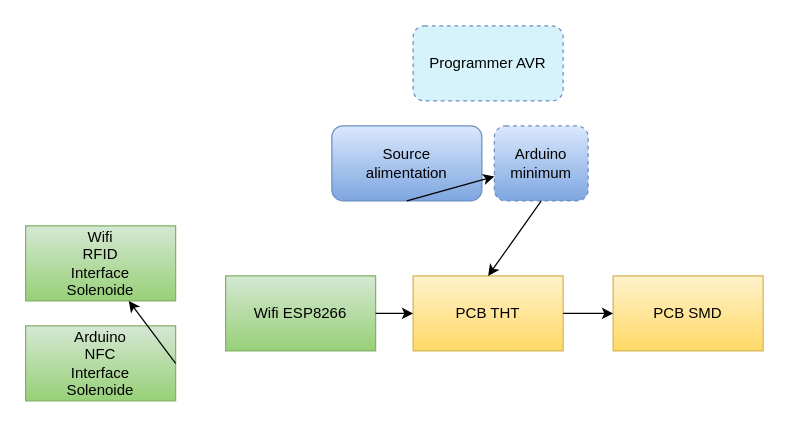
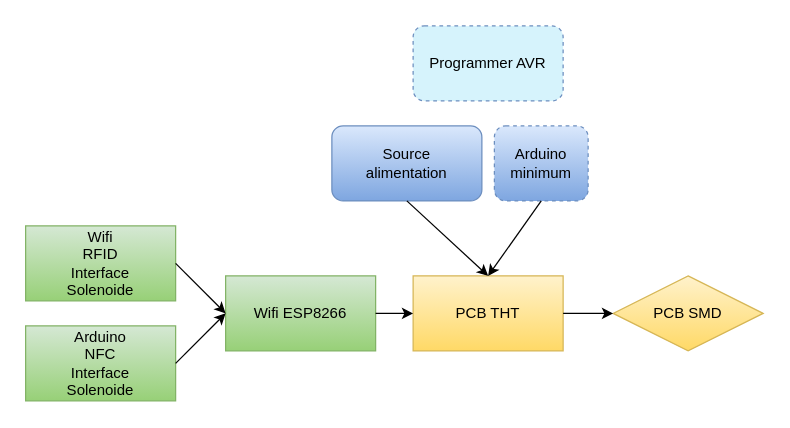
- <mxCell id="14" value="" style="endArrow=classic;html=1;rounded=0;exitX=0.5;exitY=1;exitDx=0;exitDy=0;" parent="2" source="3" target="4" edge="1"><mxGeometry width="50" height="50" relative="1" as="geometry"><mxPoint x="210" y="220" as="sourcePoint" /><mxPoint x="260" y="170" as="targetPoint" /></mxGeometry></mxCell>
+ <mxCell id="14" value="" style="endArrow=classic;html=1;rounded=0;entryX=0.5;entryY=0;entryDx=0;entryDy=0;exitX=0.5;exitY=1;exitDx=0;exitDy=0;" parent="2" source="3" target="7" edge="1"><mxGeometry width="50" height="50" relative="1" as="geometry"><mxPoint x="210" y="220" as="sourcePoint" /><mxPoint x="260" y="170" as="targetPoint" /></mxGeometry></mxCell>
+ <mxCell id="10" value="" style="endArrow=classic;html=1;rounded=0;exitX=1;exitY=0.5;exitDx=0;exitDy=0;entryX=0;entryY=0.5;entryDx=0;entryDy=0;" parent="2" source="5" target="6" edge="1"><mxGeometry width="50" height="50" relative="1" as="geometry"><mxPoint x="210" y="220" as="sourcePoint" /><mxPoint x="150" y="190" as="targetPoint" /></mxGeometry></mxCell>
- <mxCell id="8" value="PCB SMD" style="rounded=0;whiteSpace=wrap;html=1;fillColor=#fff2cc;gradientColor=#ffd966;strokeColor=#d6b656;" parent="2" vertex="1"><mxGeometry x="470" y="200" width="120" height="60" as="geometry" /></mxCell>
+ <mxCell id="8" value="PCB SMD" style="rhombus;whiteSpace=wrap;html=1;fillColor=#fff2cc;gradientColor=#ffd966;strokeColor=#d6b656;" parent="2" vertex="1"><mxGeometry x="470" y="200" width="120" height="60" as="geometry" /></mxCell>
- <mxCell id="11" value="" style="endArrow=classic;html=1;rounded=0;exitX=1;exitY=0.5;exitDx=0;exitDy=0;" parent="2" source="9" target="5" edge="1"><mxGeometry width="50" height="50" relative="1" as="geometry"><mxPoint x="130" y="190" as="sourcePoint" /><mxPoint x="170" y="210" as="targetPoint" /></mxGeometry></mxCell>
+ <mxCell id="11" value="" style="endArrow=classic;html=1;rounded=0;exitX=1;exitY=0.5;exitDx=0;exitDy=0;entryX=0;entryY=0.5;entryDx=0;entryDy=0;" parent="2" source="9" target="6" edge="1"><mxGeometry width="50" height="50" relative="1" as="geometry"><mxPoint x="130" y="190" as="sourcePoint" /><mxPoint x="170" y="210" as="targetPoint" /></mxGeometry></mxCell>
